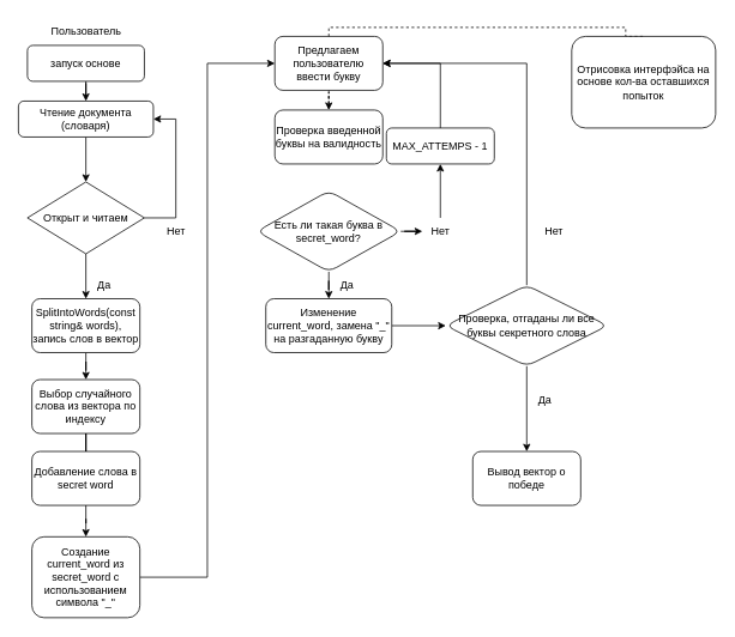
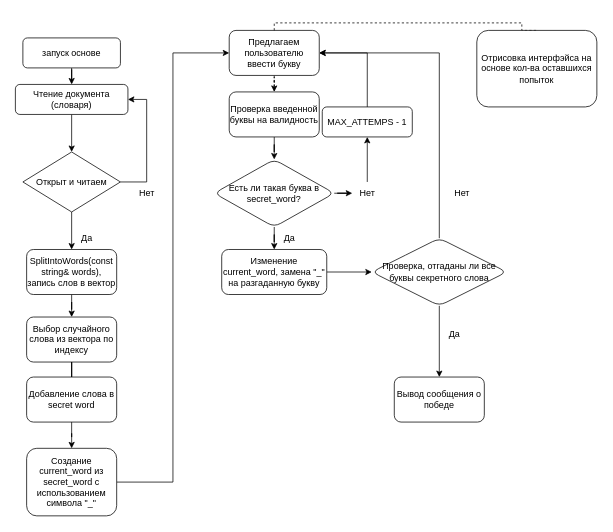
- <mxCell id="4" value="Пользователь" style="text;html=1;align=center;verticalAlign=middle;resizable=0;points=[];autosize=1;strokeColor=none;fillColor=none;" vertex="1" parent="1"><mxGeometry x="45" y="20" width="100" height="30" as="geometry" /></mxCell>
+ <mxCell id="20" value="" style="edgeStyle=orthogonalEdgeStyle;rounded=0;orthogonalLoop=1;jettySize=auto;html=1;" edge="1" parent="1" source="21" target="26"><mxGeometry relative="1" as="geometry" /></mxCell>
- <mxCell id="39" value="Вывод вектор о победе" style="whiteSpace=wrap;html=1;rounded=1;" vertex="1" parent="1"><mxGeometry x="525" y="502" width="120" height="60" as="geometry" /></mxCell>
+ <mxCell id="39" value="Вывод сообщения о победе" style="whiteSpace=wrap;html=1;rounded=1;" vertex="1" parent="1"><mxGeometry x="525" y="502" width="120" height="60" as="geometry" /></mxCell>
